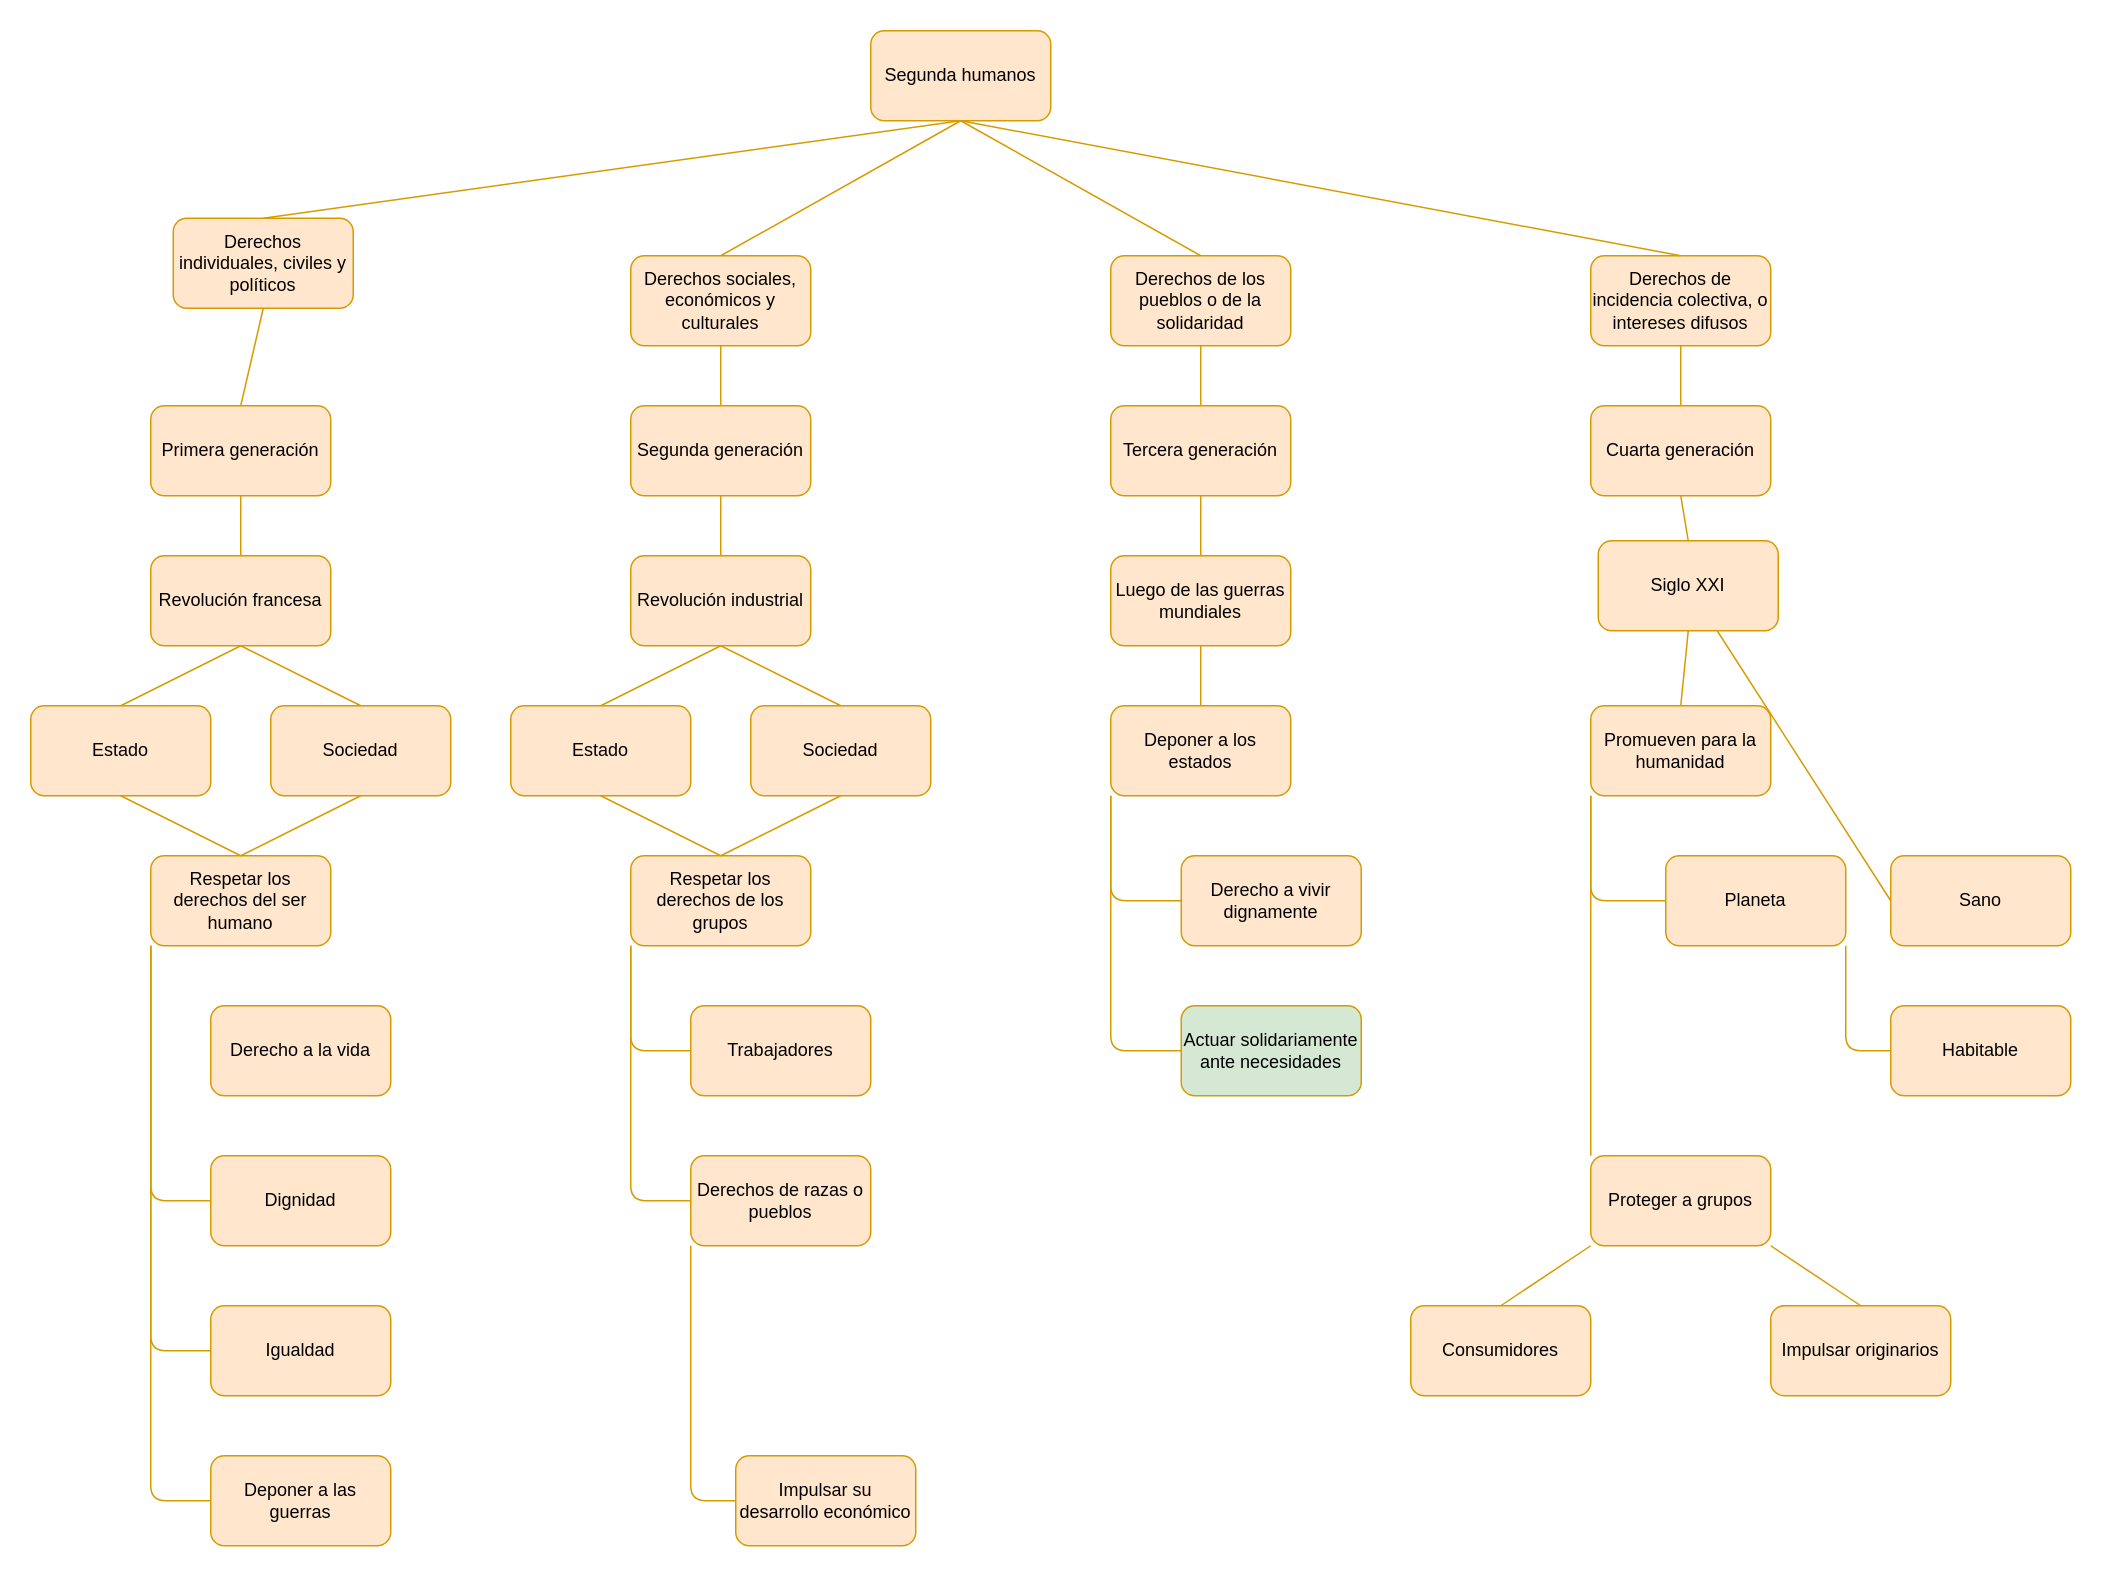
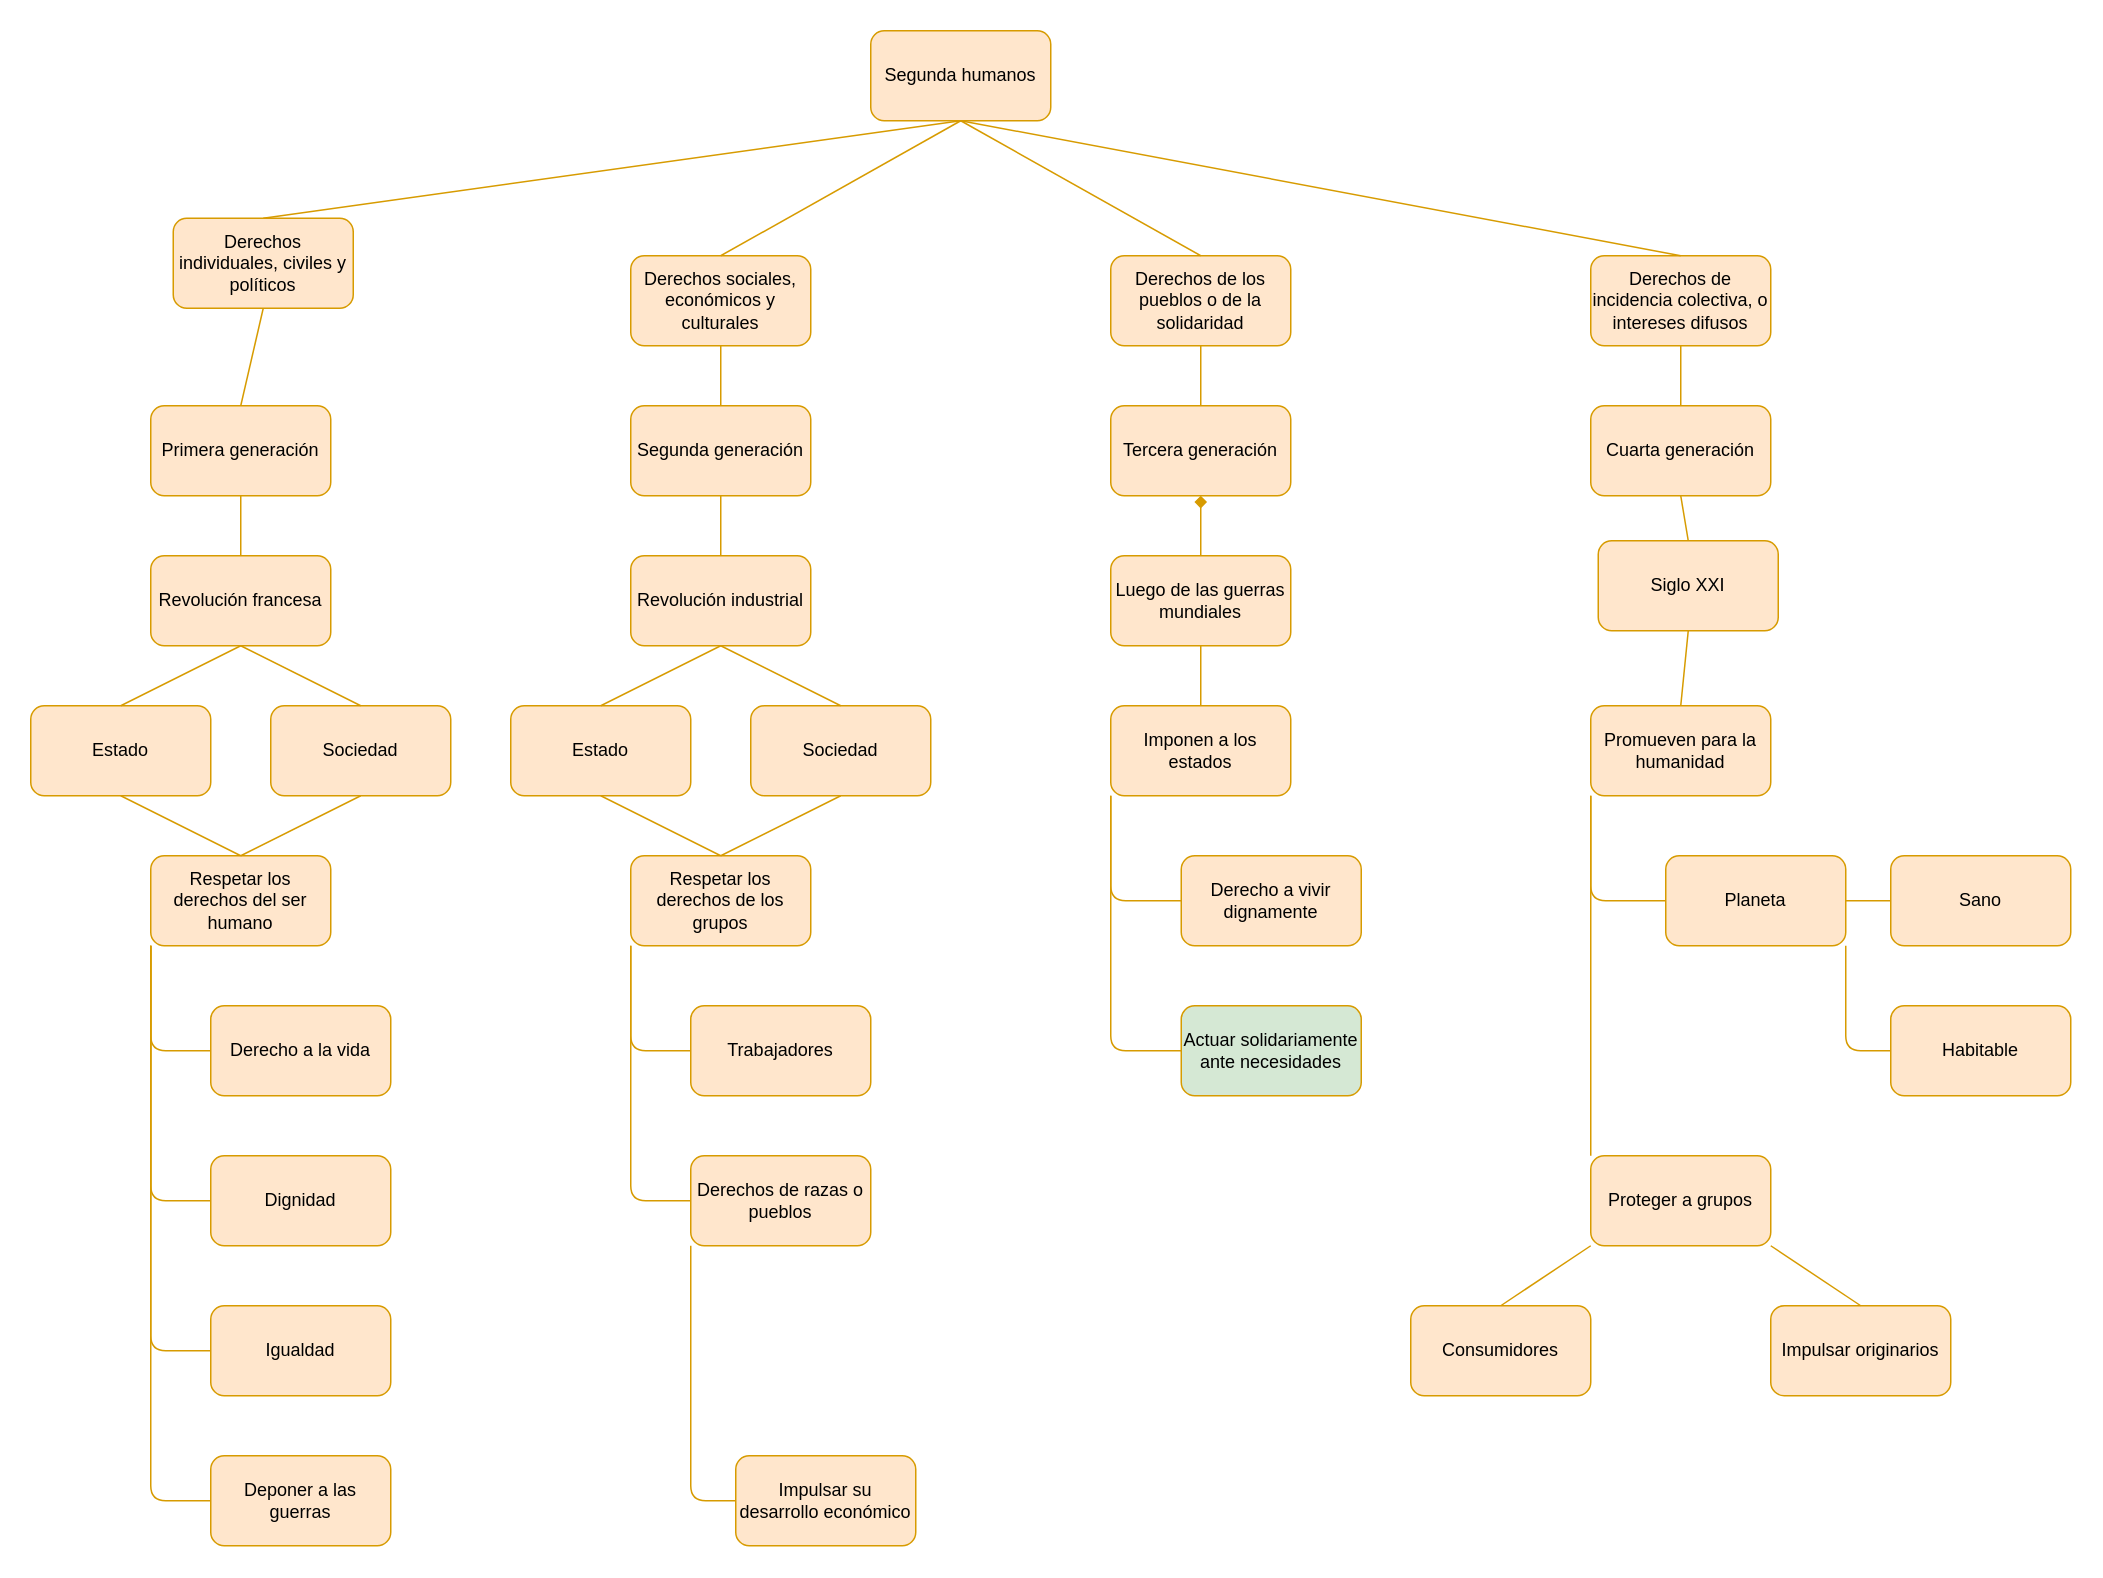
- <mxCell id="51" value="" style="endArrow=none;html=1;entryX=0.5;entryY=1;entryDx=0;entryDy=0;exitX=0.5;exitY=0;exitDx=0;exitDy=0;fillColor=#ffe6cc;strokeColor=#d79b00;" parent="1" source="48" target="47" edge="1"><mxGeometry width="50" height="50" relative="1" as="geometry"><mxPoint x="770" y="400" as="sourcePoint" /><mxPoint x="820" y="350" as="targetPoint" /></mxGeometry></mxCell>
+ <mxCell id="51" value="" style="endArrow=diamond;html=1;entryX=0.5;entryY=1;entryDx=0;entryDy=0;exitX=0.5;exitY=0;exitDx=0;exitDy=0;fillColor=#ffe6cc;strokeColor=#d79b00;" parent="1" source="48" target="47" edge="1"><mxGeometry width="50" height="50" relative="1" as="geometry"><mxPoint x="770" y="400" as="sourcePoint" /><mxPoint x="820" y="350" as="targetPoint" /></mxGeometry></mxCell>
- <mxCell id="49" value="Deponer a los estados" style="rounded=1;whiteSpace=wrap;html=1;fillColor=#ffe6cc;strokeColor=#d79b00;" parent="1" vertex="1"><mxGeometry x="740" y="470" width="120" height="60" as="geometry" /></mxCell>
+ <mxCell id="49" value="Imponen a los estados" style="rounded=1;whiteSpace=wrap;html=1;fillColor=#ffe6cc;strokeColor=#d79b00;" parent="1" vertex="1"><mxGeometry x="740" y="470" width="120" height="60" as="geometry" /></mxCell>
- <mxCell id="67" value="" style="endArrow=none;html=1;exitX=0;exitY=0.5;exitDx=0;exitDy=0;fillColor=#ffe6cc;strokeColor=#d79b00;" edge="1" parent="1" source="64" target="58"><mxGeometry width="50" height="50" relative="1" as="geometry"><mxPoint x="1090" y="750" as="sourcePoint" /><mxPoint x="1140" y="700" as="targetPoint" /></mxGeometry></mxCell>
+ <mxCell id="67" value="" style="endArrow=none;html=1;entryX=1;entryY=0.5;entryDx=0;entryDy=0;exitX=0;exitY=0.5;exitDx=0;exitDy=0;fillColor=#ffe6cc;strokeColor=#d79b00;" edge="1" parent="1" source="64" target="63"><mxGeometry width="50" height="50" relative="1" as="geometry"><mxPoint x="1090" y="750" as="sourcePoint" /><mxPoint x="1140" y="700" as="targetPoint" /></mxGeometry></mxCell>
+ <mxCell id="21" value="" style="endArrow=none;html=1;entryX=0;entryY=1;entryDx=0;entryDy=0;exitX=0;exitY=0.5;exitDx=0;exitDy=0;fillColor=#ffe6cc;strokeColor=#d79b00;" parent="1" source="20" target="17" edge="1"><mxGeometry width="50" height="50" relative="1" as="geometry"><mxPoint x="100" y="710" as="sourcePoint" /><mxPoint x="130" y="650" as="targetPoint" /><Array as="points"><mxPoint x="100" y="700" /></Array></mxGeometry></mxCell>
